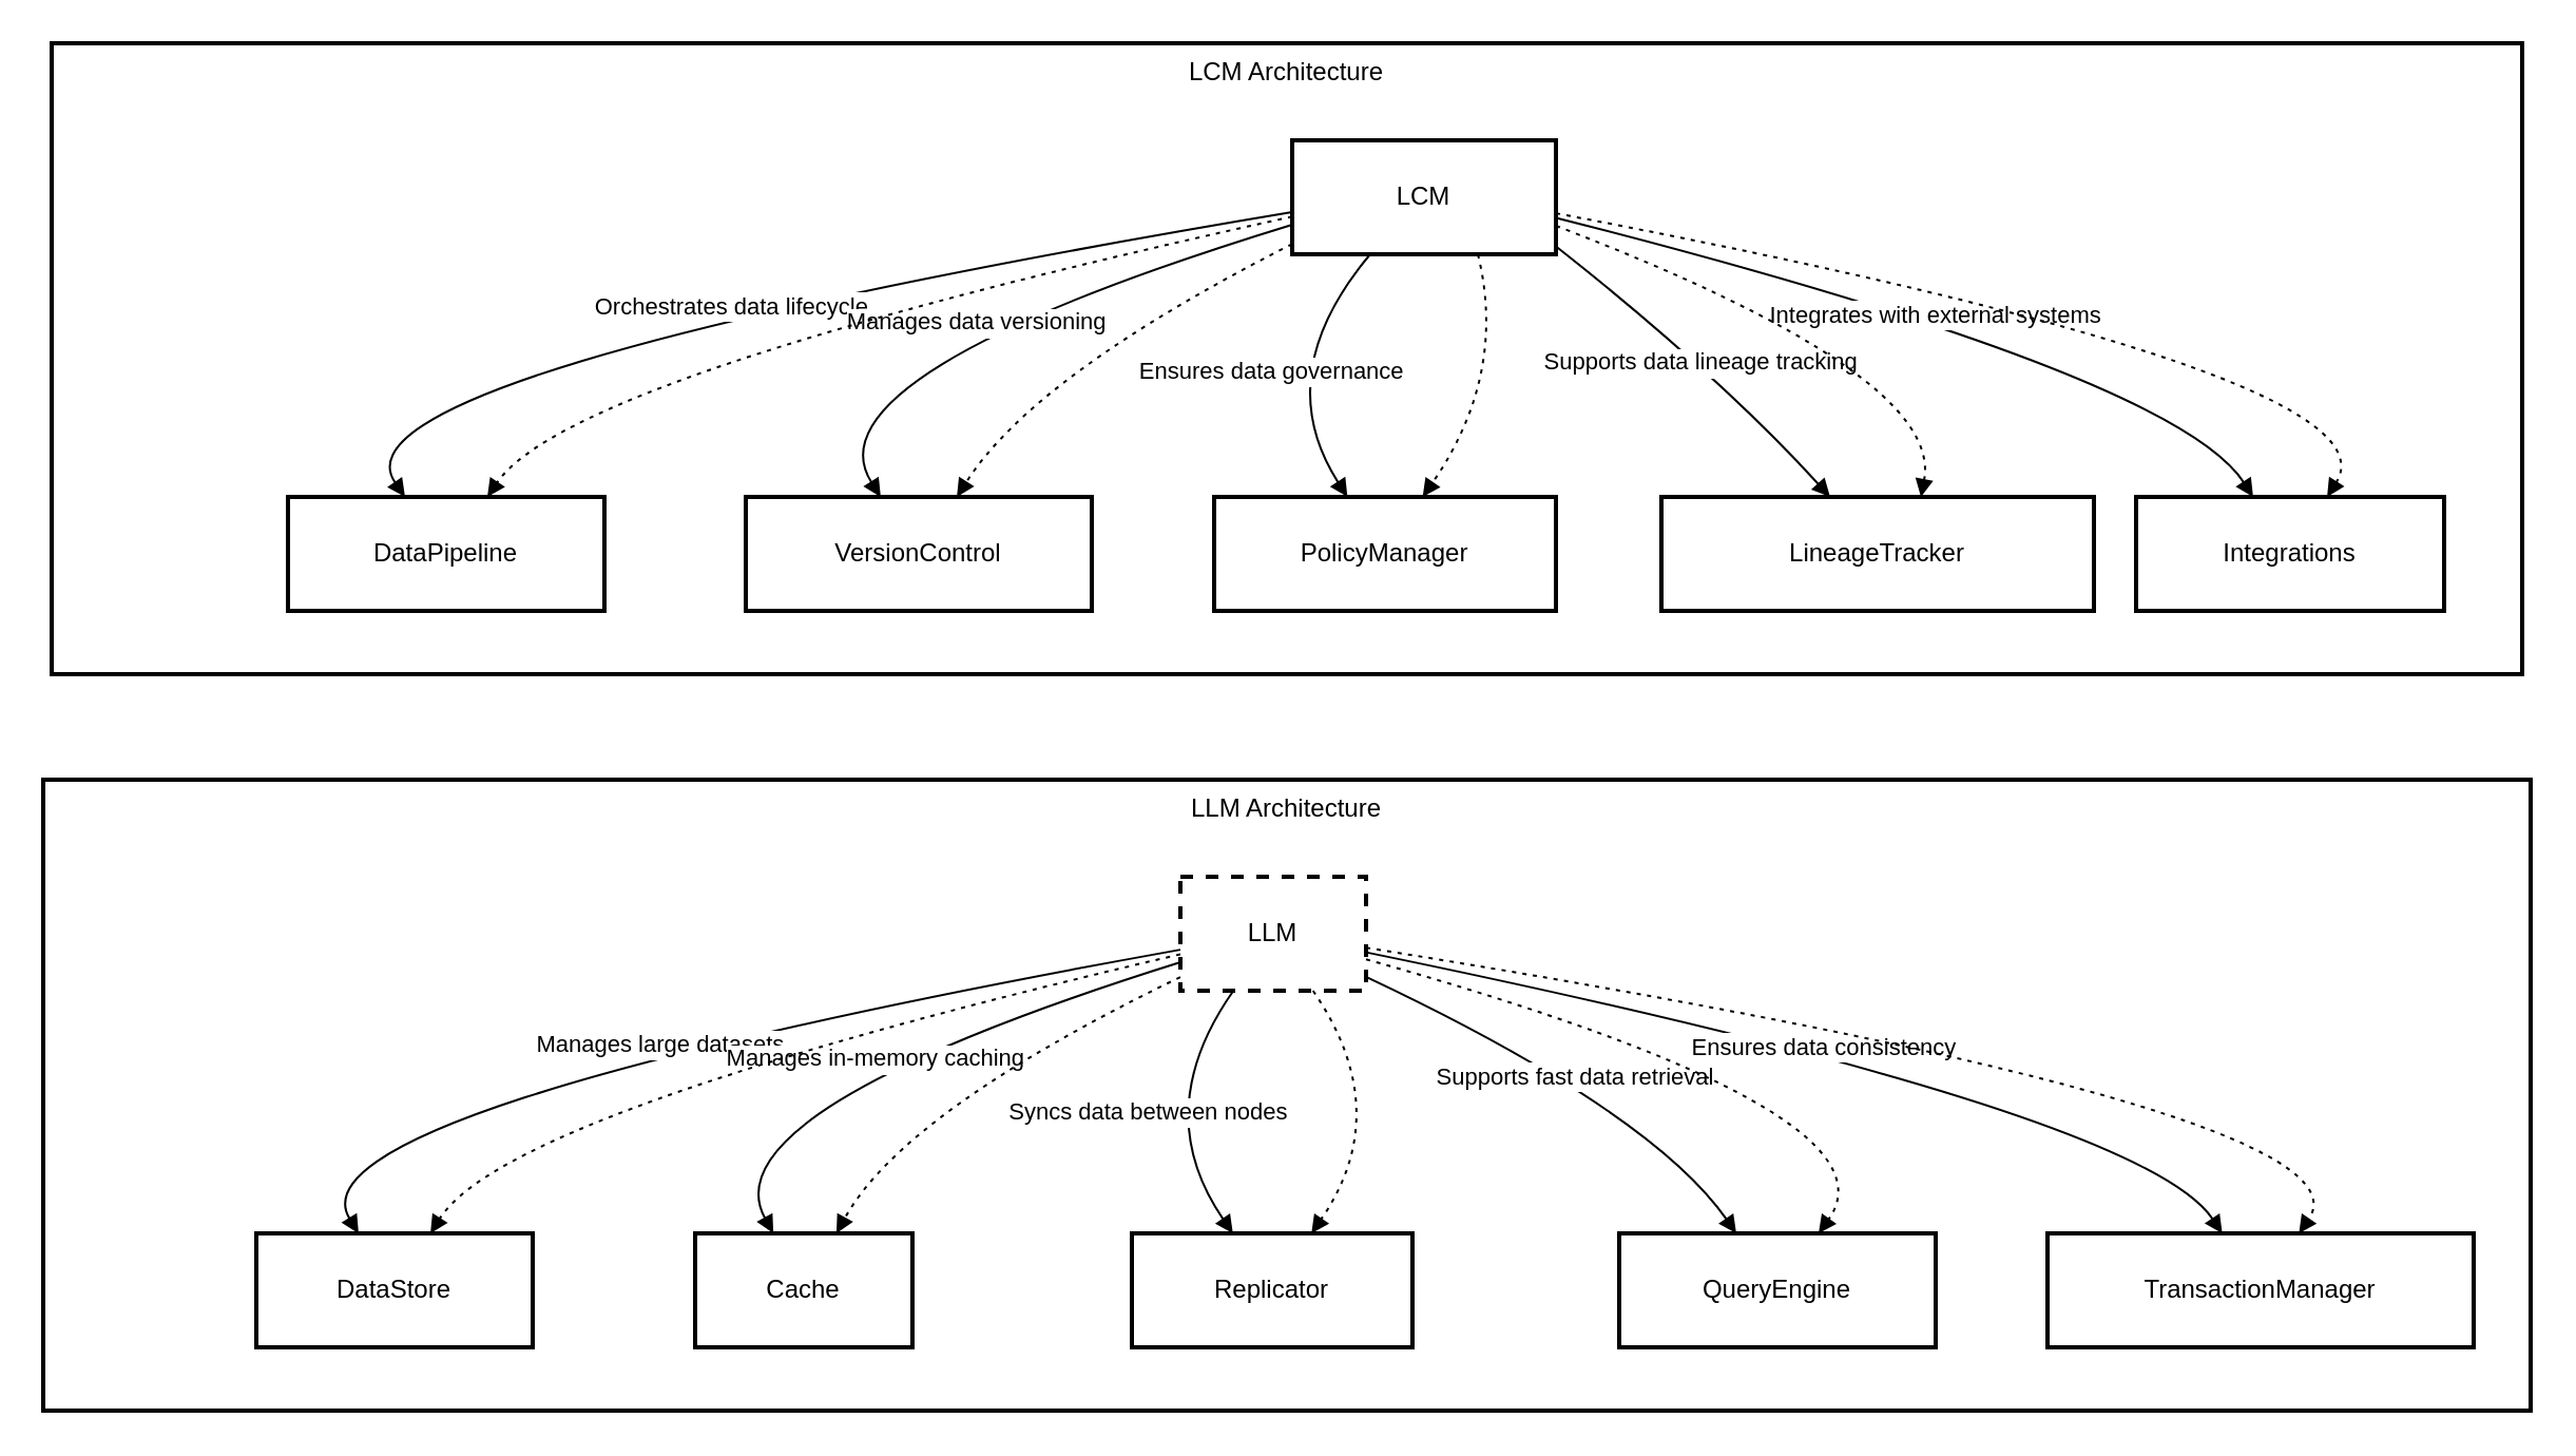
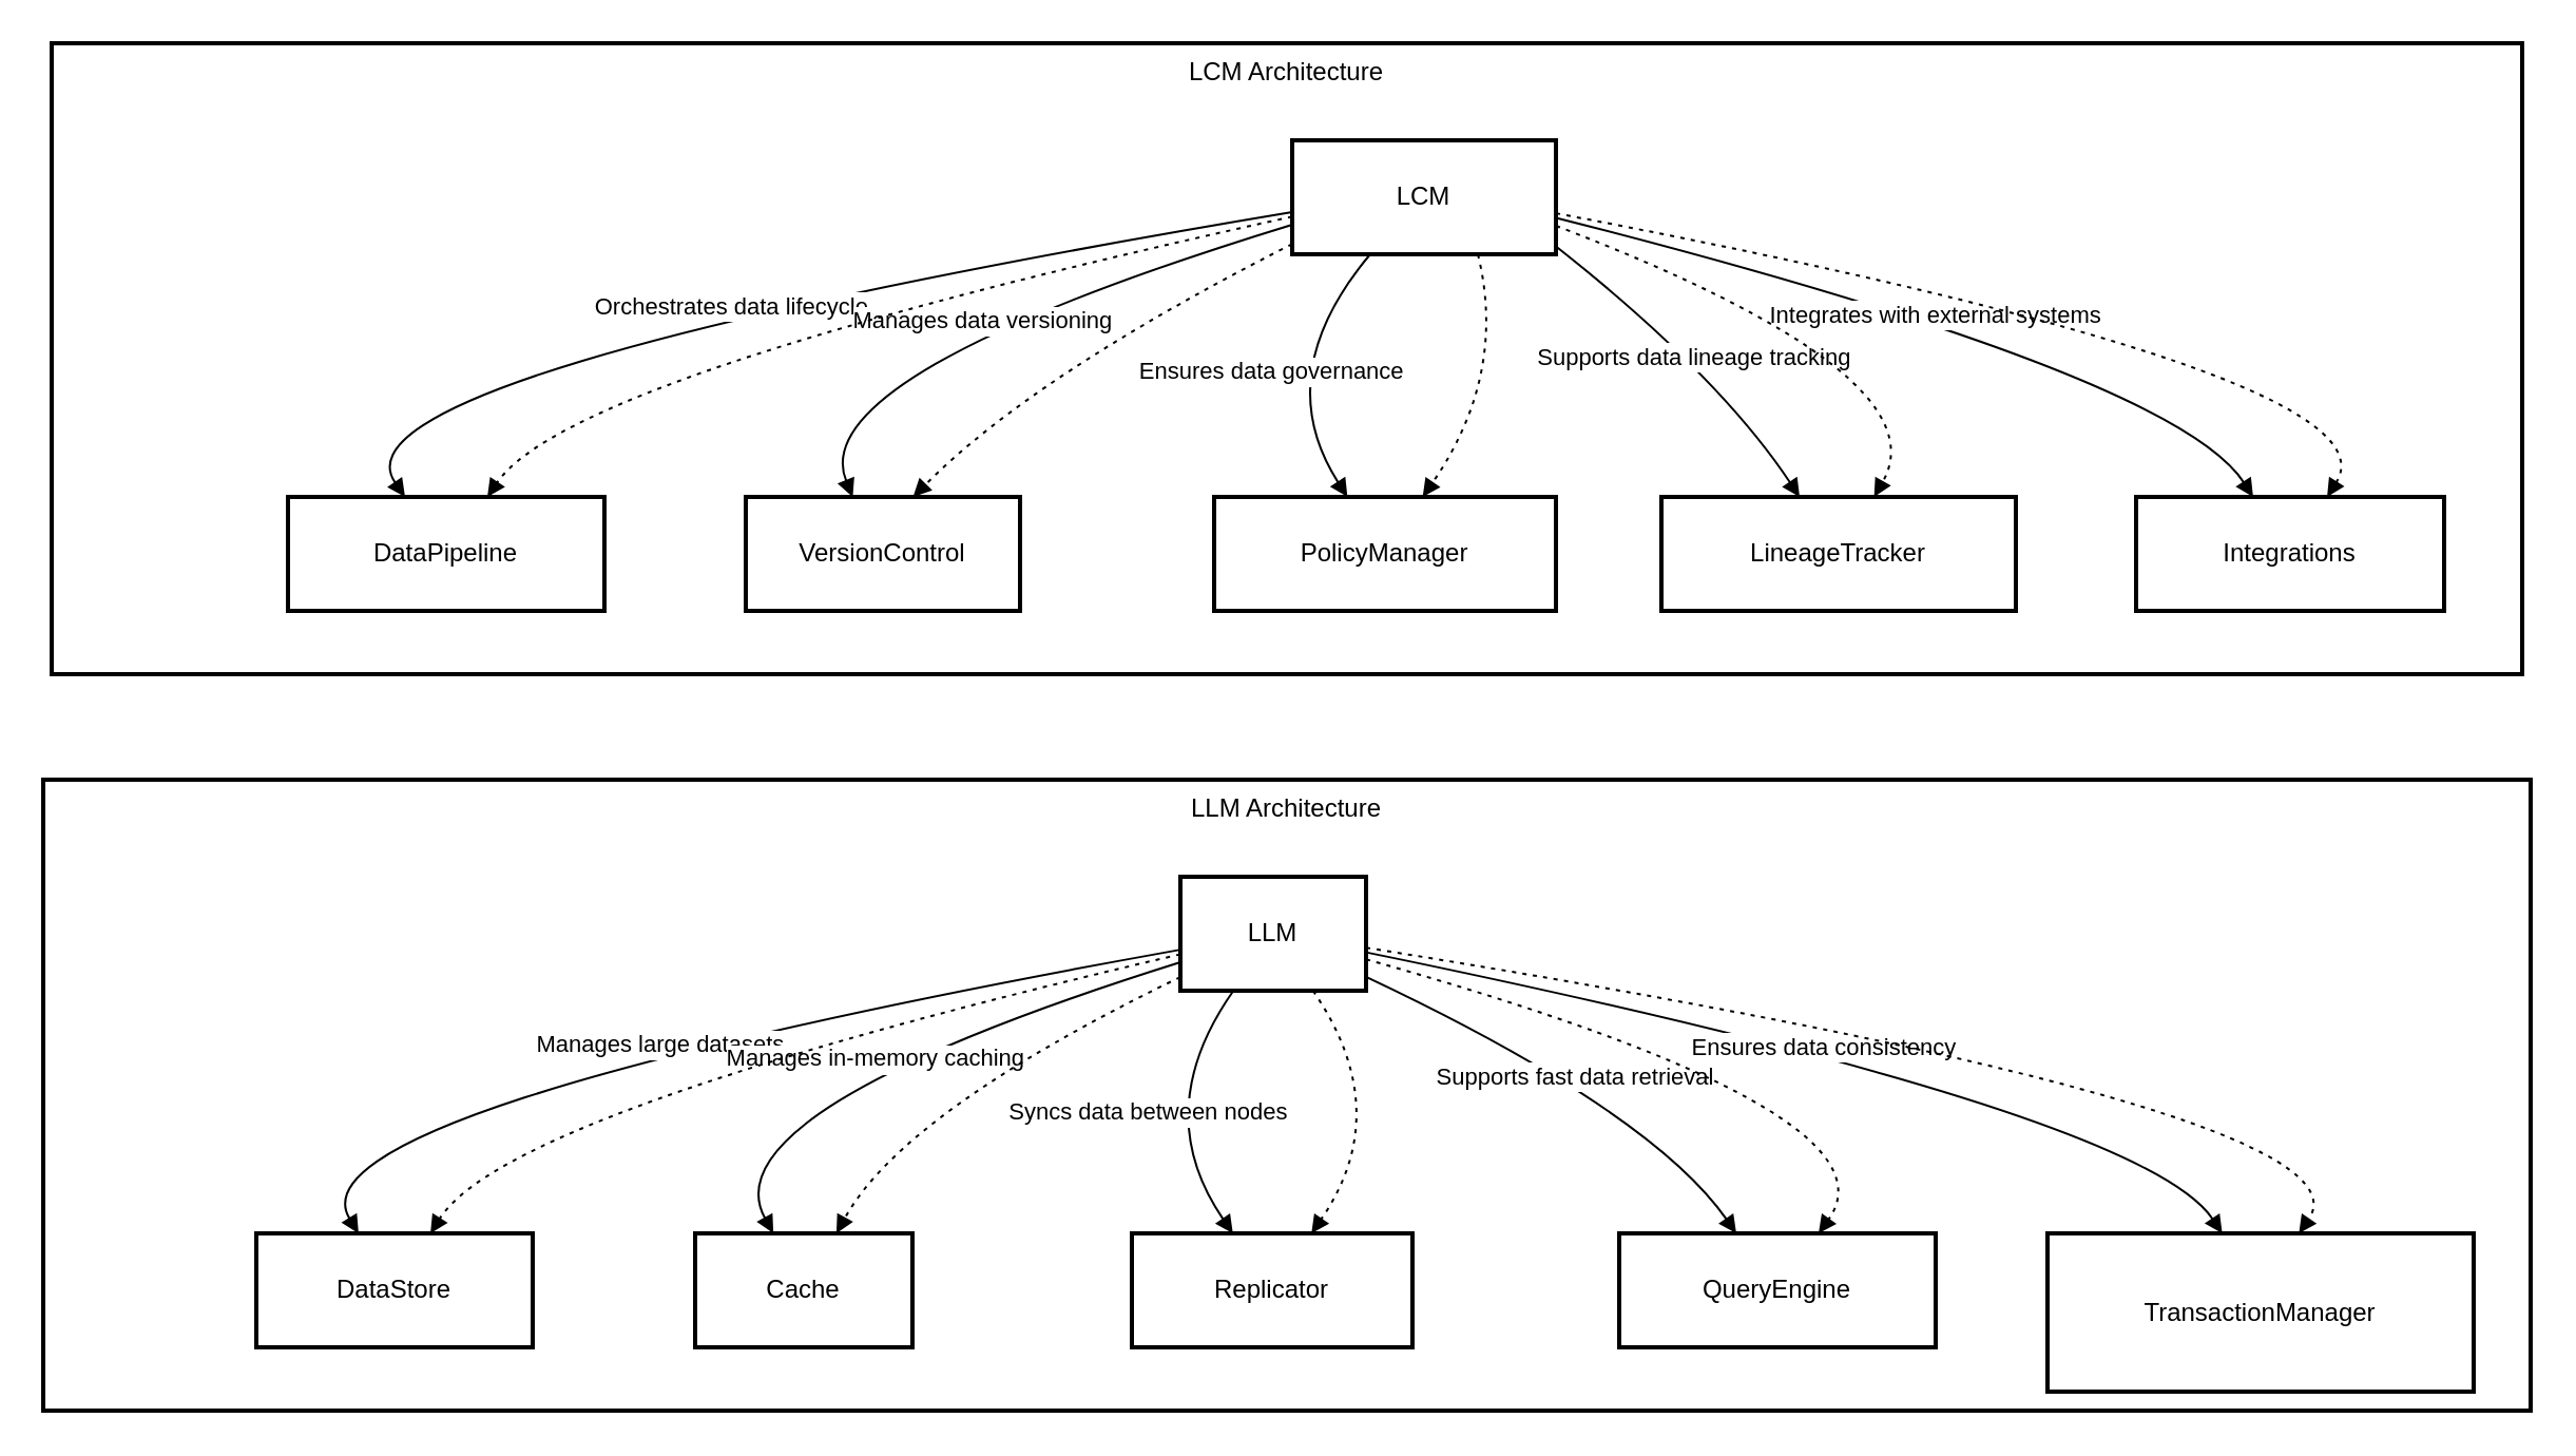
- <mxCell id="5" value="VersionControl" style="whiteSpace=wrap;strokeWidth=2;" vertex="1" parent="2"><mxGeometry x="329" y="215" width="164" height="54" as="geometry" /></mxCell>
+ <mxCell id="5" value="VersionControl" style="whiteSpace=wrap;strokeWidth=2;" vertex="1" parent="2"><mxGeometry x="329" y="215" width="130" height="54" as="geometry" /></mxCell>
- <mxCell id="7" value="LineageTracker" style="whiteSpace=wrap;strokeWidth=2;" vertex="1" parent="2"><mxGeometry x="763" y="215" width="205" height="54" as="geometry" /></mxCell>
+ <mxCell id="7" value="LineageTracker" style="whiteSpace=wrap;strokeWidth=2;" vertex="1" parent="2"><mxGeometry x="763" y="215" width="168" height="54" as="geometry" /></mxCell>
- <mxCell id="20" value="LLM" style="whiteSpace=wrap;strokeWidth=2;dashed=1;" vertex="1" parent="19"><mxGeometry x="539" y="46" width="88" height="54" as="geometry" /></mxCell>
+ <mxCell id="20" value="LLM" style="whiteSpace=wrap;strokeWidth=2;" vertex="1" parent="19"><mxGeometry x="539" y="46" width="88" height="54" as="geometry" /></mxCell>
- <mxCell id="25" value="TransactionManager" style="whiteSpace=wrap;strokeWidth=2;" vertex="1" parent="19"><mxGeometry x="950" y="215" width="202" height="54" as="geometry" /></mxCell>
+ <mxCell id="25" value="TransactionManager" style="whiteSpace=wrap;strokeWidth=2;" vertex="1" parent="19"><mxGeometry x="950" y="215" width="202" height="75" as="geometry" /></mxCell>
